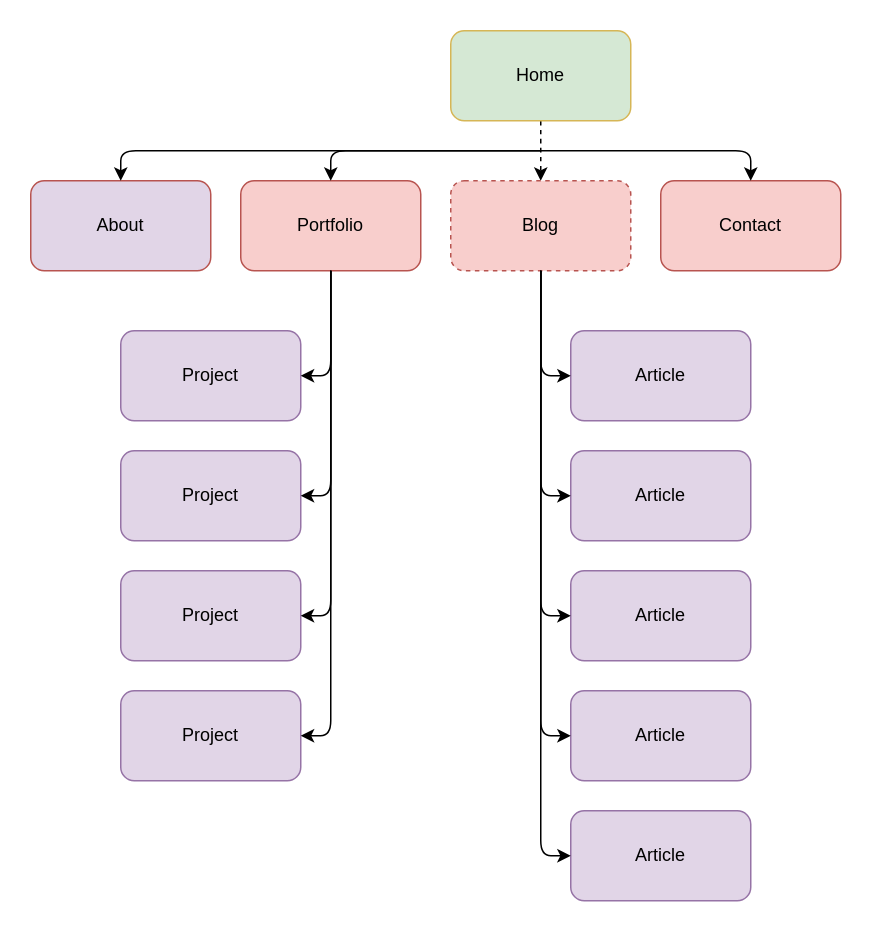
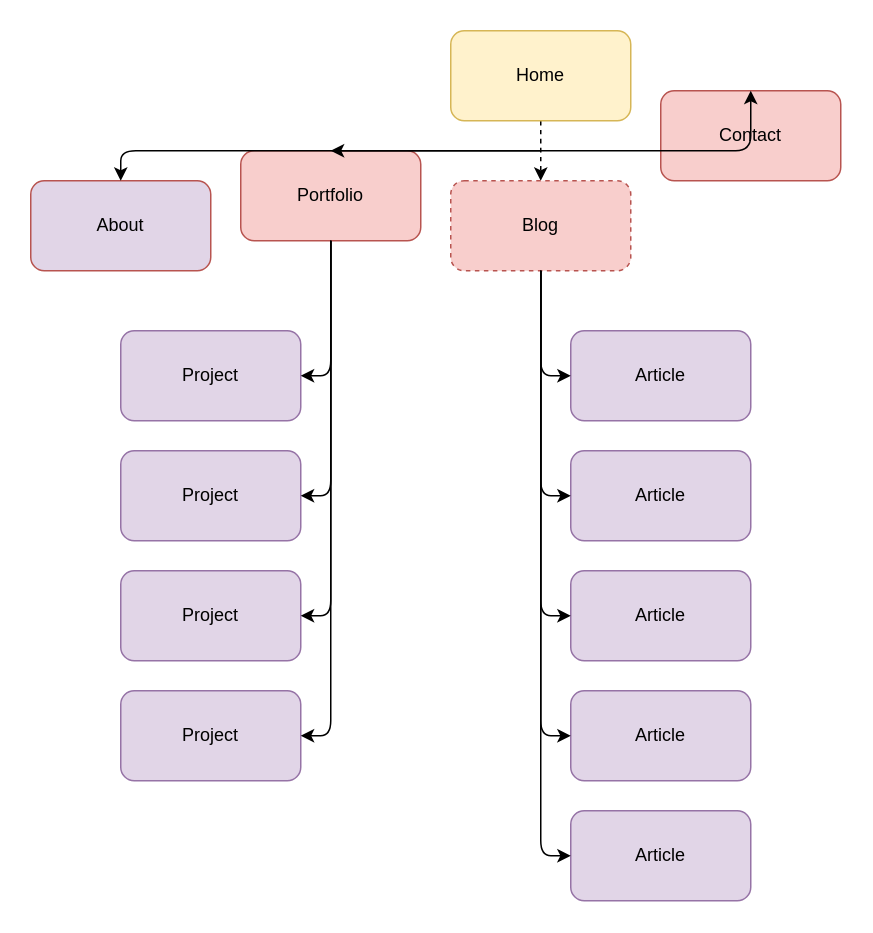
- <mxCell id="3" value="Home" style="rounded=1;whiteSpace=wrap;html=1;fillColor=#d5e8d4;strokeColor=#d6b656;" vertex="1" parent="1"><mxGeometry x="300" y="20" width="120" height="60" as="geometry" /></mxCell>
+ <mxCell id="3" value="Home" style="rounded=1;whiteSpace=wrap;html=1;fillColor=#fff2cc;strokeColor=#d6b656;" vertex="1" parent="1"><mxGeometry x="300" y="20" width="120" height="60" as="geometry" /></mxCell>
- <mxCell id="6" value="Portfolio" style="rounded=1;whiteSpace=wrap;html=1;fillColor=#f8cecc;strokeColor=#b85450;" vertex="1" parent="1"><mxGeometry x="160" y="120" width="120" height="60" as="geometry" /></mxCell>
+ <mxCell id="6" value="Portfolio" style="rounded=1;whiteSpace=wrap;html=1;fillColor=#f8cecc;strokeColor=#b85450;" vertex="1" parent="1"><mxGeometry x="160" y="100" width="120" height="60" as="geometry" /></mxCell>
- <mxCell id="5" value="Contact" style="rounded=1;whiteSpace=wrap;html=1;fillColor=#f8cecc;strokeColor=#b85450;" vertex="1" parent="1"><mxGeometry x="440" y="120" width="120" height="60" as="geometry" /></mxCell>
+ <mxCell id="5" value="Contact" style="rounded=1;whiteSpace=wrap;html=1;fillColor=#f8cecc;strokeColor=#b85450;" vertex="1" parent="1"><mxGeometry x="440" y="60" width="120" height="60" as="geometry" /></mxCell>
